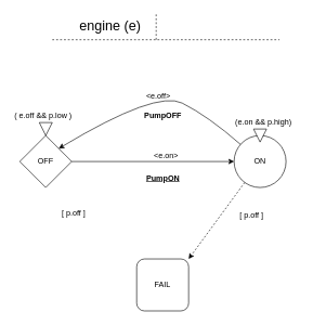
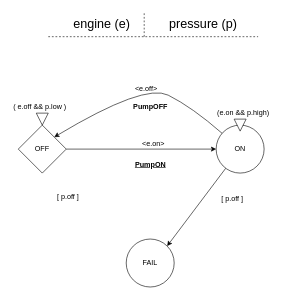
+ <mxCell id="5" value="&lt;font style=&quot;font-size: 21px&quot;&gt;pressure (p)&lt;/font&gt;&lt;br&gt;" style="text;html=1;resizable=0;points=[];autosize=1;align=left;verticalAlign=top;spacingTop=-4;" vertex="1" parent="1"><mxGeometry x="280" y="23.5" width="130" height="20" as="geometry" /></mxCell>
- <mxCell id="13" value="" style="endArrow=classic;html=1;entryX=1;entryY=0;entryDx=0;entryDy=0;dashed=1;" edge="1" parent="1" source="8" target="12"><mxGeometry width="50" height="50" relative="1" as="geometry"><mxPoint x="400" y="408" as="sourcePoint" /><mxPoint x="450" y="358" as="targetPoint" /></mxGeometry></mxCell>
+ <mxCell id="13" value="" style="endArrow=classic;html=1;entryX=1;entryY=0;entryDx=0;entryDy=0;" edge="1" parent="1" source="8" target="12"><mxGeometry width="50" height="50" relative="1" as="geometry"><mxPoint x="400" y="408" as="sourcePoint" /><mxPoint x="450" y="358" as="targetPoint" /></mxGeometry></mxCell>
- <mxCell id="12" value="FAIL" style="whiteSpace=wrap;html=1;aspect=fixed;rounded=1;" vertex="1" parent="1"><mxGeometry x="210" y="398" width="80" height="80" as="geometry" /></mxCell>
+ <mxCell id="12" value="FAIL" style="ellipse;whiteSpace=wrap;html=1;aspect=fixed;" vertex="1" parent="1"><mxGeometry x="210" y="398" width="80" height="80" as="geometry" /></mxCell>
